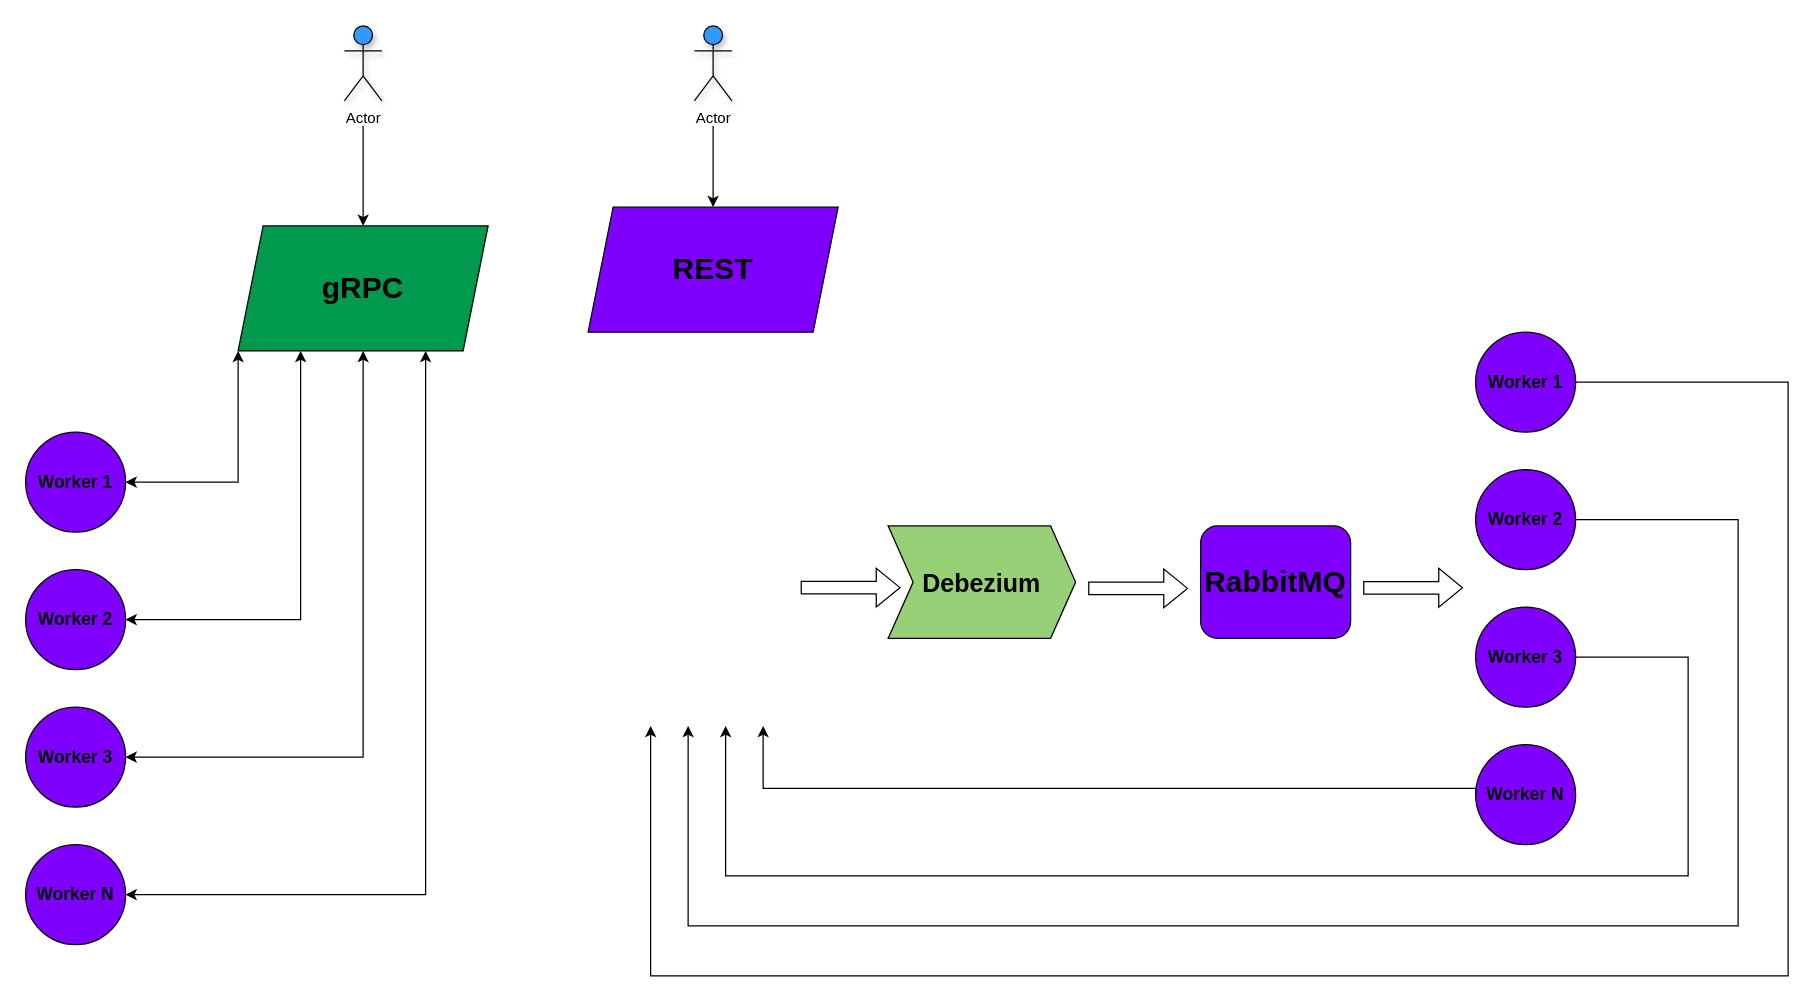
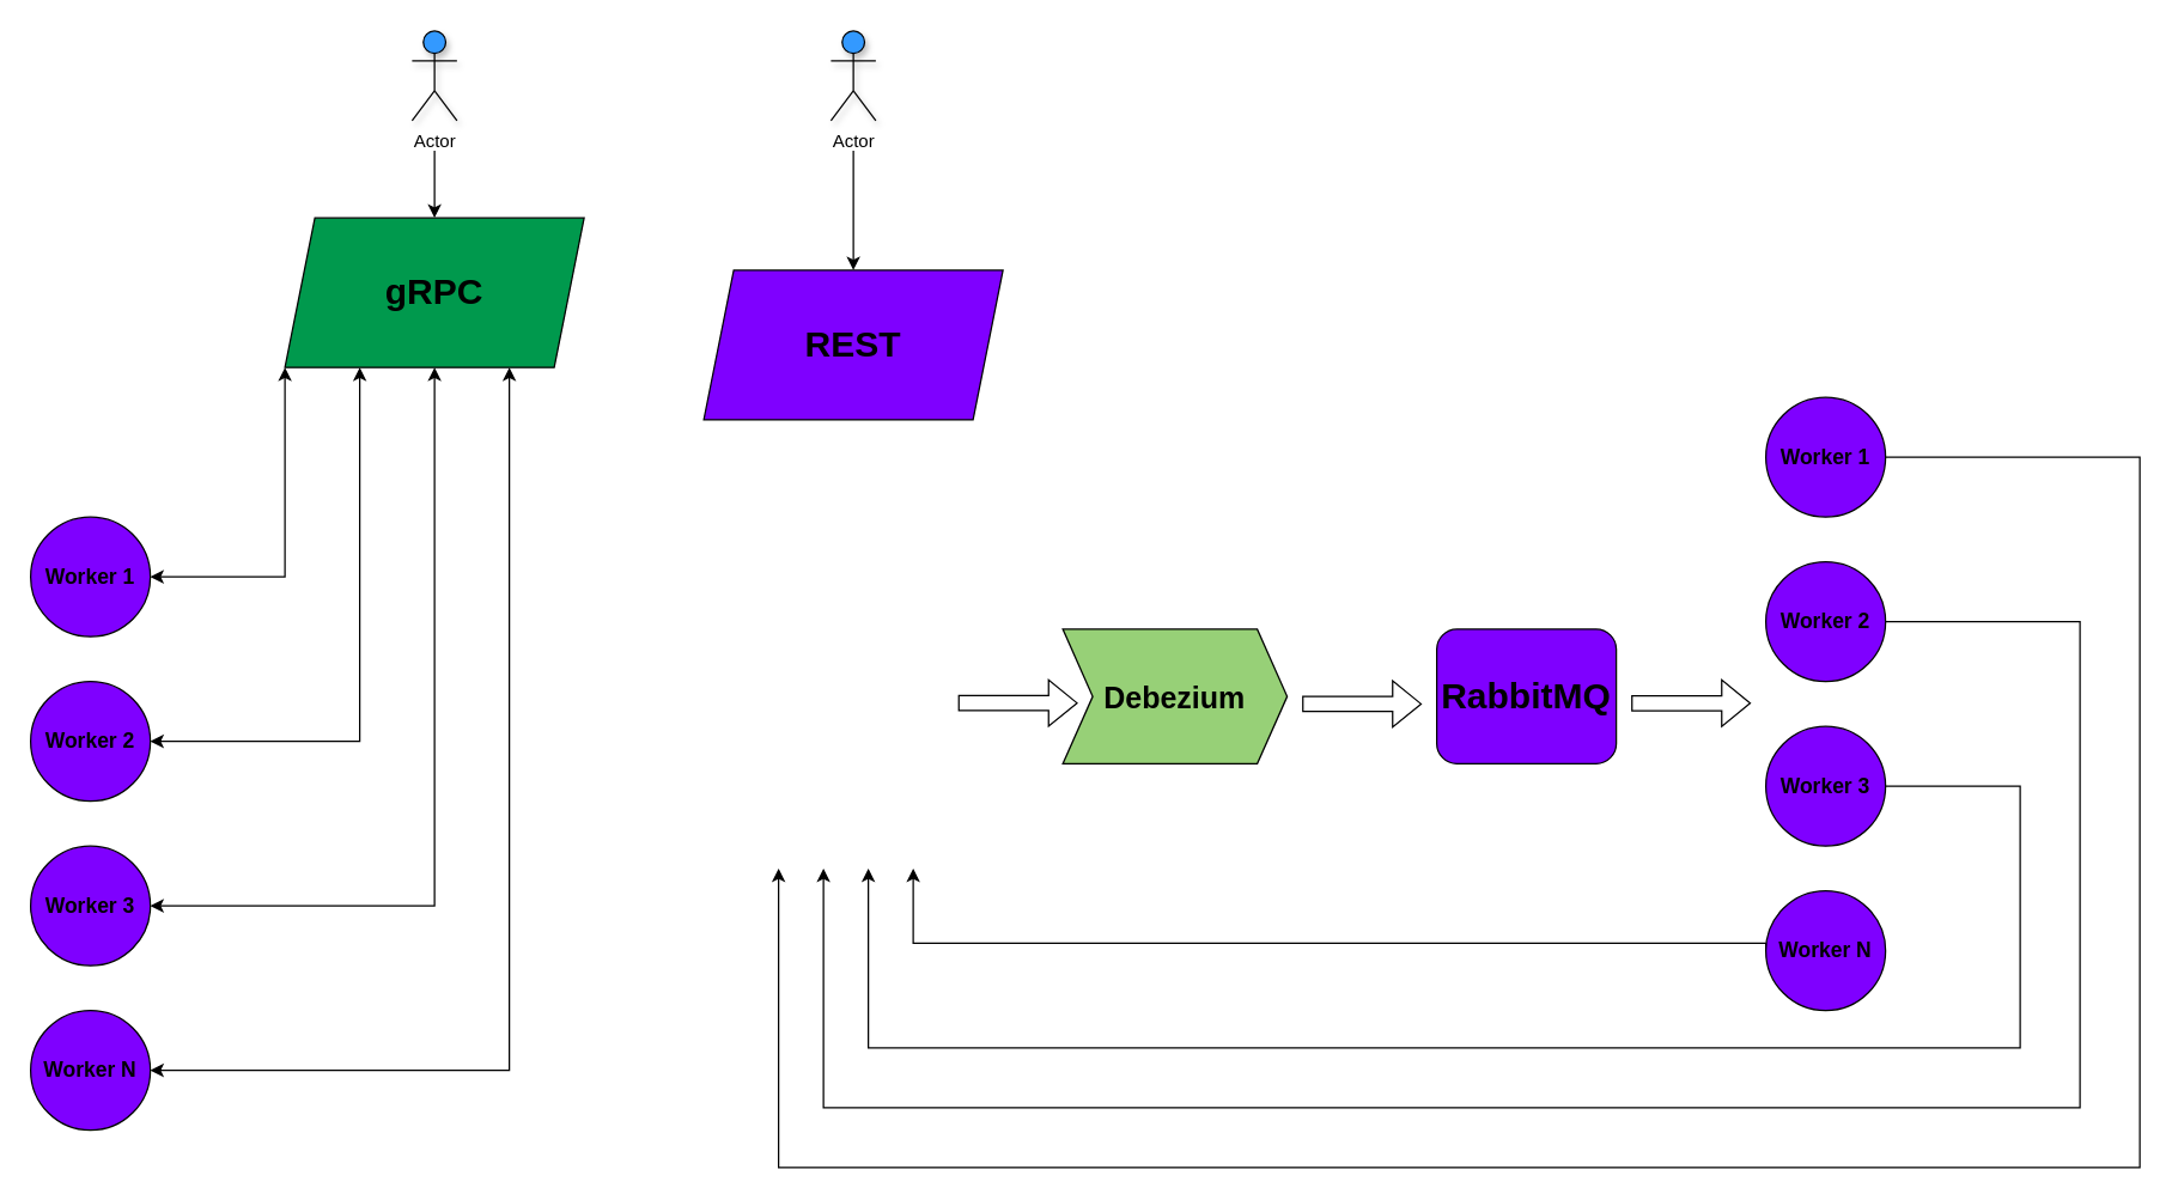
- <mxCell id="4" value="&lt;b&gt;&lt;font style=&quot;font-size: 24px;&quot;&gt;REST&lt;/font&gt;&lt;/b&gt;" style="shape=parallelogram;perimeter=parallelogramPerimeter;whiteSpace=wrap;html=1;fixedSize=1;fillColor=#7F00FF;" vertex="1" parent="1"><mxGeometry x="470" y="165" width="200" height="100" as="geometry" /></mxCell>
+ <mxCell id="4" value="&lt;b&gt;&lt;font style=&quot;font-size: 24px;&quot;&gt;REST&lt;/font&gt;&lt;/b&gt;" style="shape=parallelogram;perimeter=parallelogramPerimeter;whiteSpace=wrap;html=1;fixedSize=1;fillColor=#7F00FF;" vertex="1" parent="1"><mxGeometry x="470" y="180" width="200" height="100" as="geometry" /></mxCell>
- <mxCell id="3" value="&lt;font style=&quot;font-size: 24px;&quot;&gt;&lt;b&gt;gRPC&lt;/b&gt;&lt;/font&gt;" style="shape=parallelogram;perimeter=parallelogramPerimeter;whiteSpace=wrap;html=1;fixedSize=1;fillColor=#00994D;" vertex="1" parent="1"><mxGeometry x="190" y="180" width="200" height="100" as="geometry" /></mxCell>
+ <mxCell id="3" value="&lt;font style=&quot;font-size: 24px;&quot;&gt;&lt;b&gt;gRPC&lt;/b&gt;&lt;/font&gt;" style="shape=parallelogram;perimeter=parallelogramPerimeter;whiteSpace=wrap;html=1;fixedSize=1;fillColor=#00994D;" vertex="1" parent="1"><mxGeometry x="190" y="145" width="200" height="100" as="geometry" /></mxCell>
